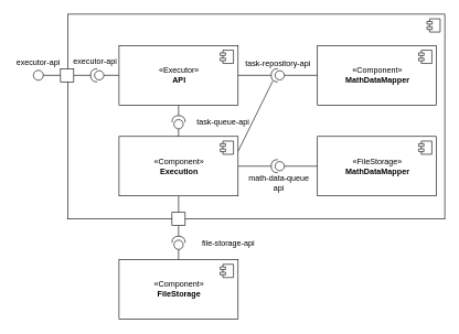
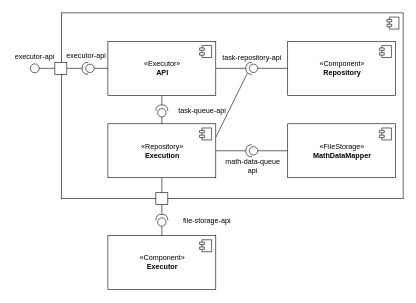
- <mxCell id="18" value="«Component»&lt;br&gt;&lt;b&gt;MathDataMapper&lt;/b&gt;" style="html=1;dropTarget=0;fillColor=default;" vertex="1" parent="1"><mxGeometry x="479.5" y="68.25" width="180" height="90" as="geometry" /></mxCell>
+ <mxCell id="18" value="«Component»&lt;br&gt;&lt;b&gt;Repository&lt;/b&gt;" style="html=1;dropTarget=0;fillColor=default;" vertex="1" parent="1"><mxGeometry x="479.5" y="68.25" width="180" height="90" as="geometry" /></mxCell>
- <mxCell id="15" value="«Component»&lt;br&gt;&lt;b&gt;Execution&lt;/b&gt;" style="html=1;dropTarget=0;fillColor=default;" vertex="1" parent="1"><mxGeometry x="179.5" y="205.75" width="180" height="90" as="geometry" /></mxCell>
+ <mxCell id="15" value="«Repository»&lt;br&gt;&lt;b&gt;Execution&lt;/b&gt;" style="html=1;dropTarget=0;fillColor=default;" vertex="1" parent="1"><mxGeometry x="179.5" y="205.75" width="180" height="90" as="geometry" /></mxCell>
- <mxCell id="20" value="«Component»&lt;br&gt;&lt;b&gt;FileStorage&lt;/b&gt;" style="html=1;dropTarget=0;fillColor=default;" vertex="1" parent="1"><mxGeometry x="179.5" y="392.25" width="180" height="90" as="geometry" /></mxCell>
+ <mxCell id="20" value="«Component»&lt;br&gt;&lt;b&gt;Executor&lt;/b&gt;" style="html=1;dropTarget=0;fillColor=default;" vertex="1" parent="1"><mxGeometry x="179.5" y="392.25" width="180" height="90" as="geometry" /></mxCell>
